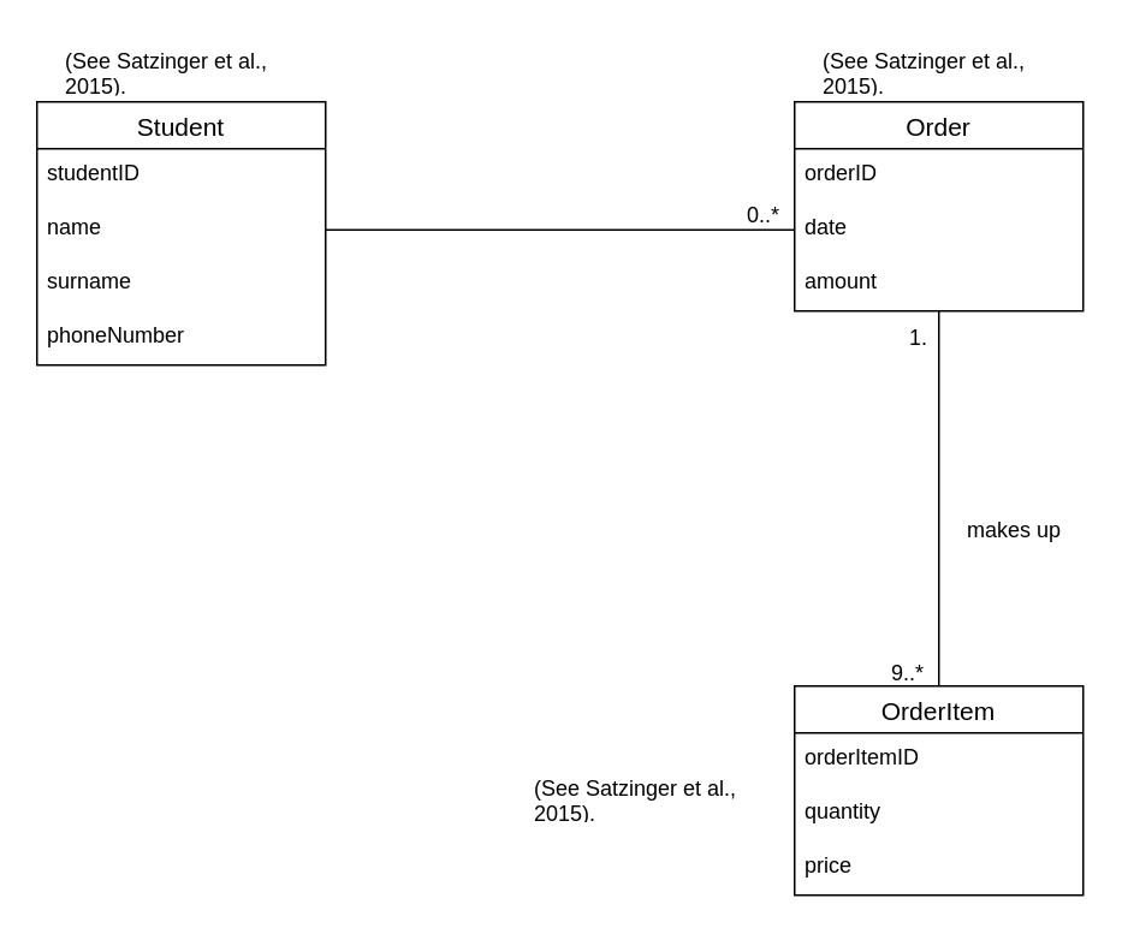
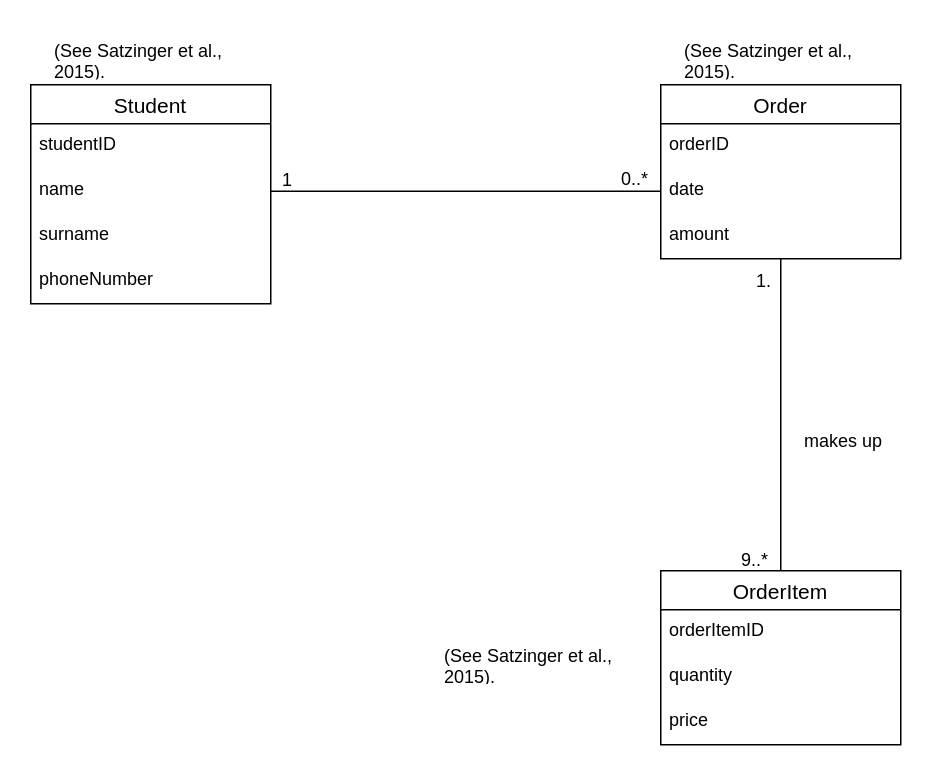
+ <mxCell id="17" value="1" style="text;strokeColor=none;fillColor=none;spacingLeft=4;spacingRight=4;overflow=hidden;rotatable=0;points=[[0,0.5],[1,0.5]];portConstraint=eastwest;fontSize=12;whiteSpace=wrap;html=1;" vertex="1" parent="1"><mxGeometry x="182" y="106" width="18" height="21" as="geometry" /></mxCell>
